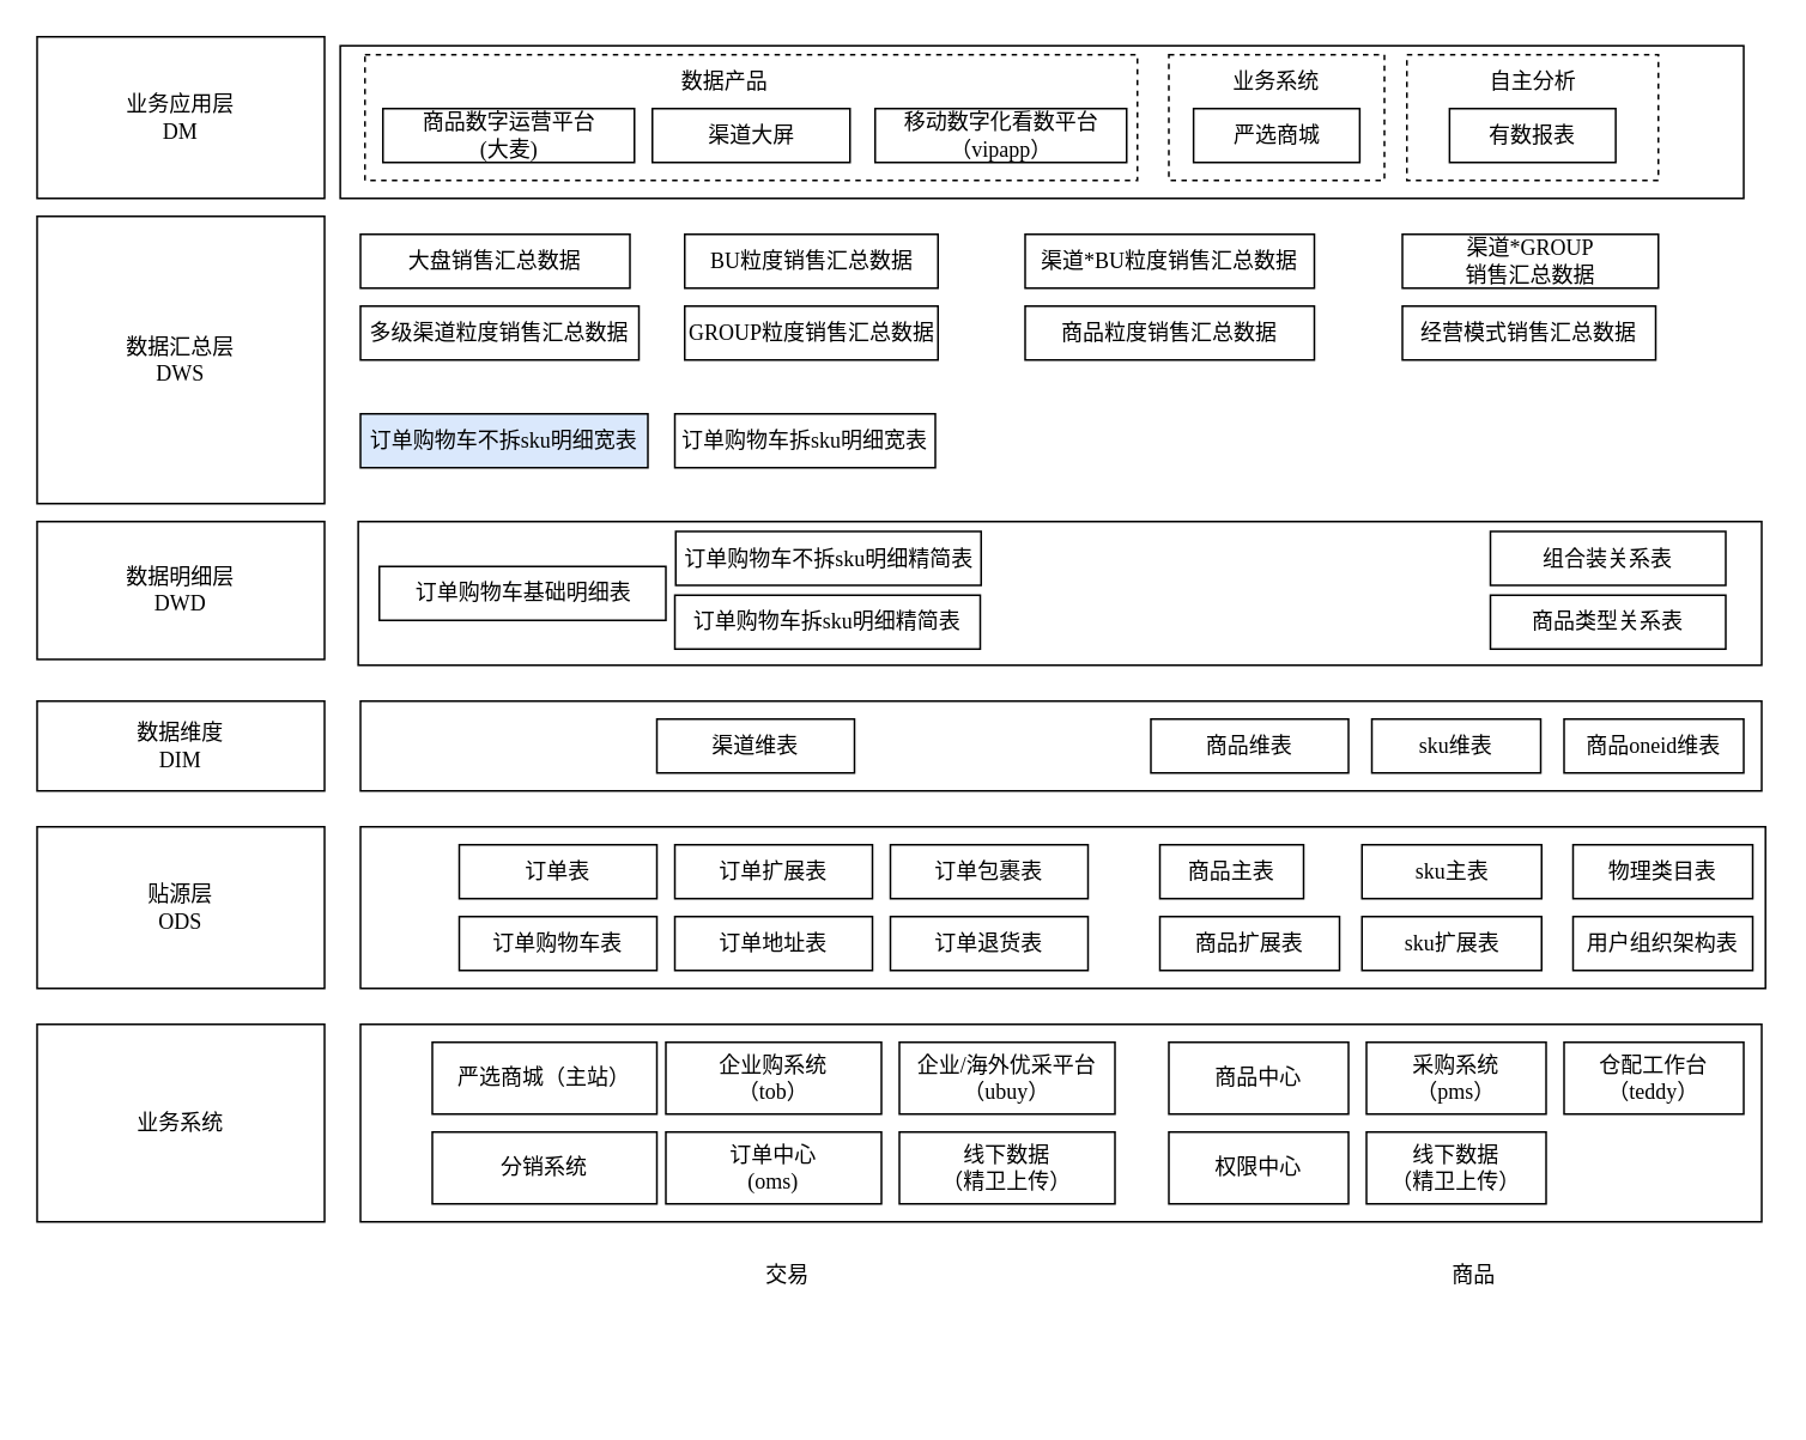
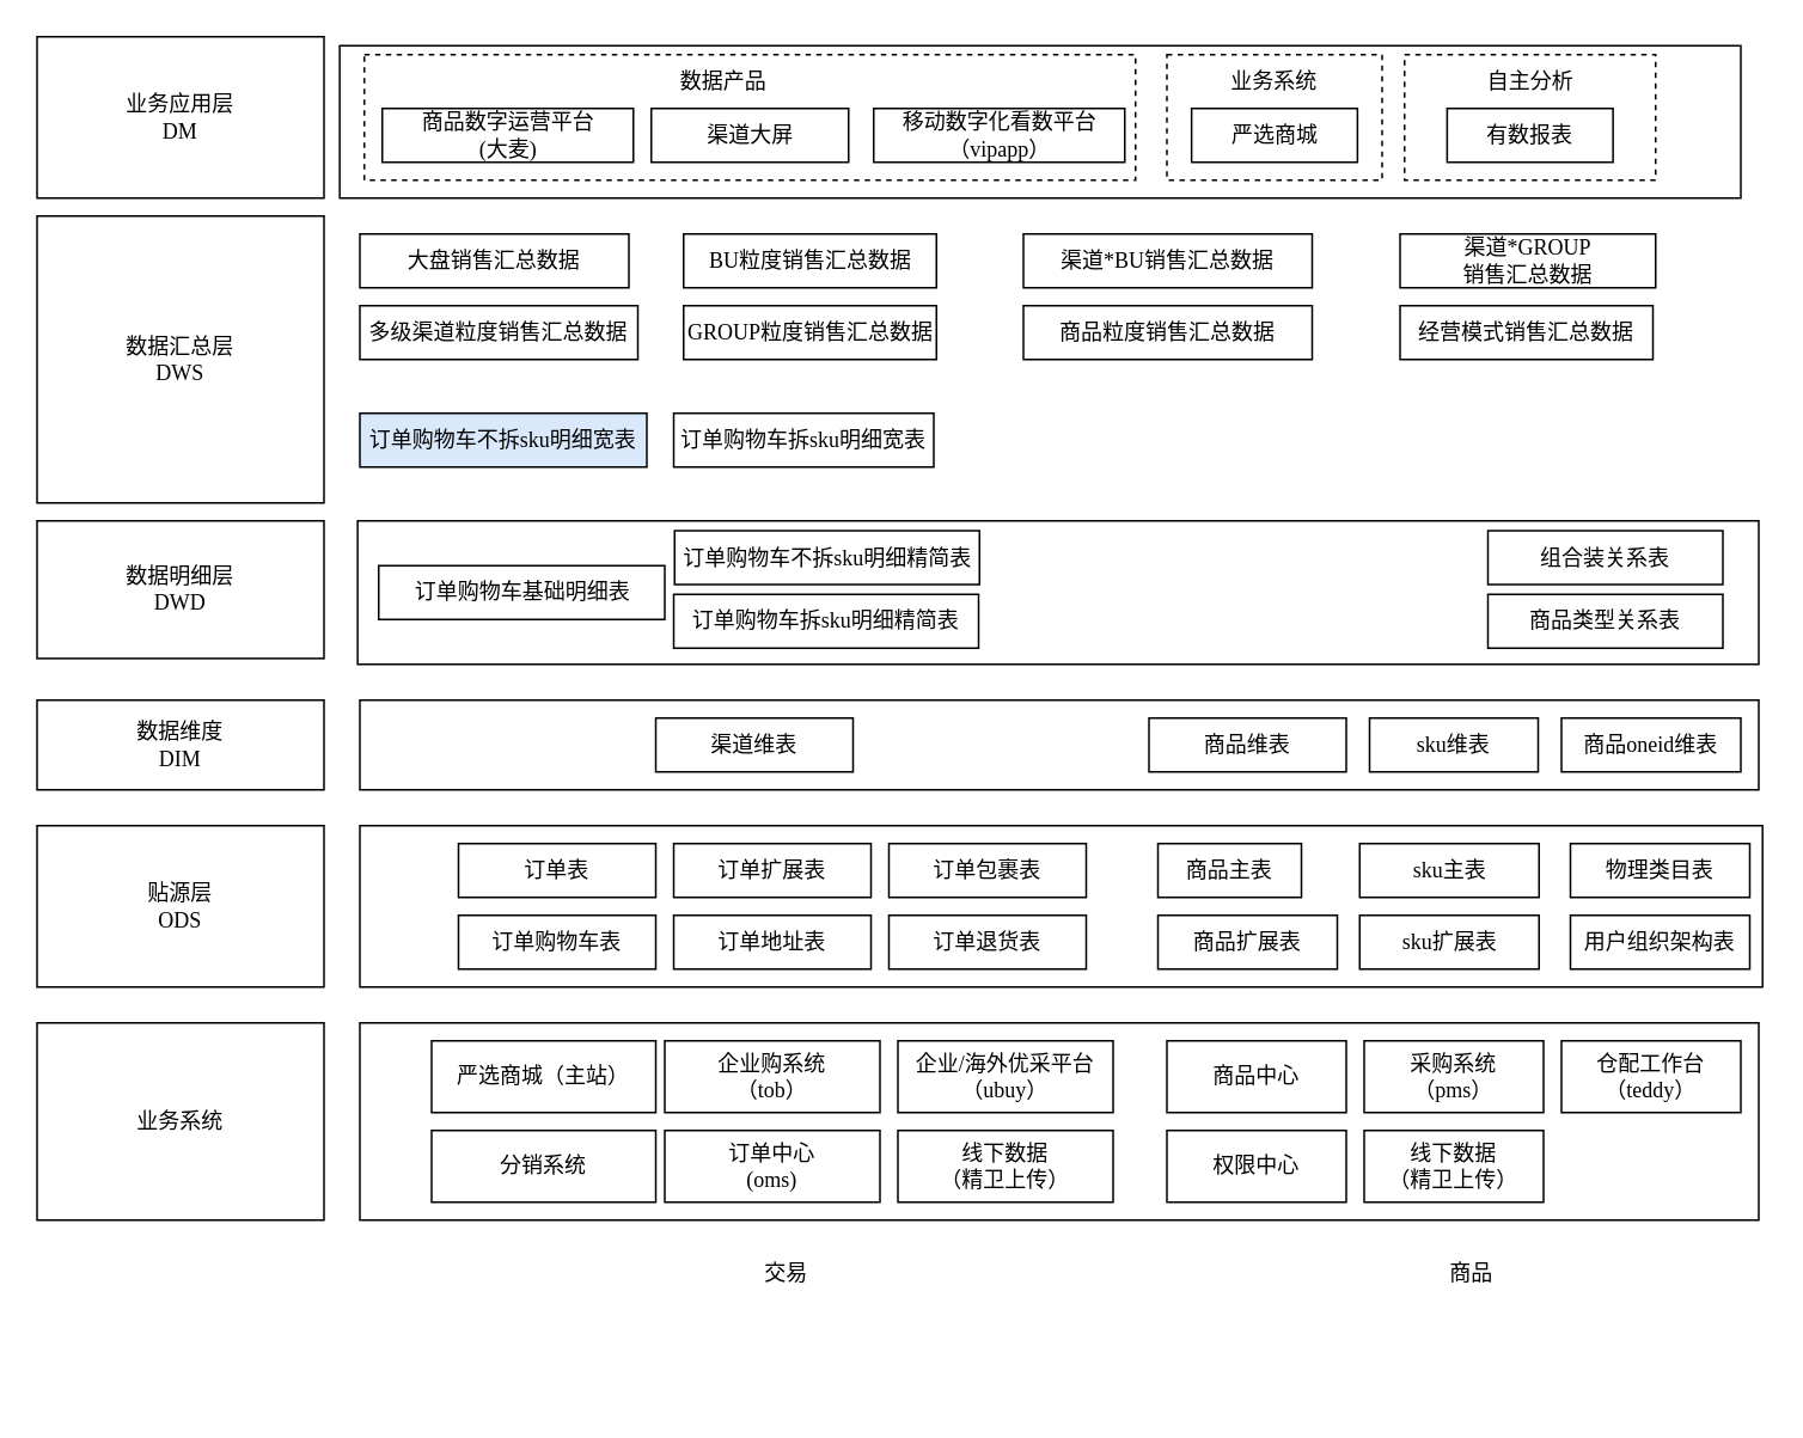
- <mxCell id="57" value="渠道*BU粒度销售汇总数据" style="rounded=0;whiteSpace=wrap;html=1;fontStyle=0;fontFamily=微软雅黑;" vertex="1" parent="1"><mxGeometry x="570" y="130" width="161" height="30" as="geometry" /></mxCell>
+ <mxCell id="57" value="渠道*BU销售汇总数据" style="rounded=0;whiteSpace=wrap;html=1;fontStyle=0;fontFamily=微软雅黑;" vertex="1" parent="1"><mxGeometry x="570" y="130" width="161" height="30" as="geometry" /></mxCell>
